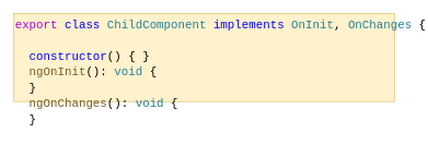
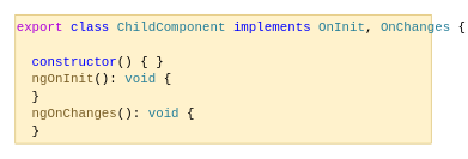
- <mxCell id="2" value="&lt;div style=&quot;color: rgb(0, 0, 0); font-family: consolas, &amp;quot;courier new&amp;quot;, monospace; font-weight: normal; font-size: 18px; line-height: 24px;&quot;&gt;&lt;div&gt;&lt;span style=&quot;color: #af00db&quot;&gt;export&lt;/span&gt;&lt;span style=&quot;color: #000000&quot;&gt;&amp;nbsp;&lt;/span&gt;&lt;span style=&quot;color: #0000ff&quot;&gt;class&lt;/span&gt;&lt;span style=&quot;color: #000000&quot;&gt;&amp;nbsp;&lt;/span&gt;&lt;span style=&quot;color: #267f99&quot;&gt;ChildComponent&lt;/span&gt;&lt;span style=&quot;color: #000000&quot;&gt;&amp;nbsp;&lt;/span&gt;&lt;span style=&quot;color: #0000ff&quot;&gt;implements&lt;/span&gt;&lt;span style=&quot;color: #000000&quot;&gt;&amp;nbsp;&lt;/span&gt;&lt;span style=&quot;color: #267f99&quot;&gt;OnInit&lt;/span&gt;&lt;span style=&quot;color: #000000&quot;&gt;,&amp;nbsp;&lt;/span&gt;&lt;span style=&quot;color: #267f99&quot;&gt;OnChanges&lt;/span&gt;&lt;span style=&quot;color: #000000&quot;&gt;&amp;nbsp;{&lt;/span&gt;&lt;/div&gt;&lt;br&gt;&lt;div&gt;&lt;span style=&quot;color: #000000&quot;&gt;&amp;nbsp;&amp;nbsp;&lt;/span&gt;&lt;span style=&quot;color: #0000ff&quot;&gt;constructor&lt;/span&gt;&lt;span style=&quot;color: #000000&quot;&gt;()&amp;nbsp;{&amp;nbsp;}&lt;/span&gt;&lt;/div&gt;&lt;div&gt;&lt;span style=&quot;color: #000000&quot;&gt;&amp;nbsp;&amp;nbsp;&lt;/span&gt;&lt;span style=&quot;color: #795e26&quot;&gt;ngOnInit&lt;/span&gt;&lt;span style=&quot;color: #000000&quot;&gt;():&amp;nbsp;&lt;/span&gt;&lt;span style=&quot;color: #267f99&quot;&gt;void&lt;/span&gt;&lt;span style=&quot;color: #000000&quot;&gt;&amp;nbsp;{&lt;/span&gt;&lt;/div&gt;&lt;div&gt;&lt;span style=&quot;color: #000000&quot;&gt;&amp;nbsp;&amp;nbsp;}&lt;/span&gt;&lt;/div&gt;&lt;div&gt;&lt;span style=&quot;color: #000000&quot;&gt;&amp;nbsp;&amp;nbsp;&lt;/span&gt;&lt;span style=&quot;color: #795e26&quot;&gt;ngOnChanges&lt;/span&gt;&lt;span style=&quot;color: #000000&quot;&gt;():&amp;nbsp;&lt;/span&gt;&lt;span style=&quot;color: #267f99&quot;&gt;void&lt;/span&gt;&lt;span style=&quot;color: #000000&quot;&gt;&amp;nbsp;{&lt;/span&gt;&lt;/div&gt;&lt;div&gt;&lt;span style=&quot;color: #000000&quot;&gt;&amp;nbsp;&amp;nbsp;}&lt;/span&gt;&lt;/div&gt;&lt;/div&gt;" style="text;whiteSpace=wrap;html=1;fontSize=14;fillColor=#fff2cc;strokeColor=#d6b656;labelBackgroundColor=none;" vertex="1" parent="1"><mxGeometry x="20" y="20" width="580" height="135" as="geometry" /></mxCell>
+ <mxCell id="2" value="&lt;div style=&quot;color: rgb(0, 0, 0); font-family: consolas, &amp;quot;courier new&amp;quot;, monospace; font-weight: normal; font-size: 18px; line-height: 24px;&quot;&gt;&lt;div&gt;&lt;span style=&quot;color: #af00db&quot;&gt;export&lt;/span&gt;&lt;span style=&quot;color: #000000&quot;&gt;&amp;nbsp;&lt;/span&gt;&lt;span style=&quot;color: #0000ff&quot;&gt;class&lt;/span&gt;&lt;span style=&quot;color: #000000&quot;&gt;&amp;nbsp;&lt;/span&gt;&lt;span style=&quot;color: #267f99&quot;&gt;ChildComponent&lt;/span&gt;&lt;span style=&quot;color: #000000&quot;&gt;&amp;nbsp;&lt;/span&gt;&lt;span style=&quot;color: #0000ff&quot;&gt;implements&lt;/span&gt;&lt;span style=&quot;color: #000000&quot;&gt;&amp;nbsp;&lt;/span&gt;&lt;span style=&quot;color: #267f99&quot;&gt;OnInit&lt;/span&gt;&lt;span style=&quot;color: #000000&quot;&gt;,&amp;nbsp;&lt;/span&gt;&lt;span style=&quot;color: #267f99&quot;&gt;OnChanges&lt;/span&gt;&lt;span style=&quot;color: #000000&quot;&gt;&amp;nbsp;{&lt;/span&gt;&lt;/div&gt;&lt;br&gt;&lt;div&gt;&lt;span style=&quot;color: #000000&quot;&gt;&amp;nbsp;&amp;nbsp;&lt;/span&gt;&lt;span style=&quot;color: #0000ff&quot;&gt;constructor&lt;/span&gt;&lt;span style=&quot;color: #000000&quot;&gt;()&amp;nbsp;{&amp;nbsp;}&lt;/span&gt;&lt;/div&gt;&lt;div&gt;&lt;span style=&quot;color: #000000&quot;&gt;&amp;nbsp;&amp;nbsp;&lt;/span&gt;&lt;span style=&quot;color: #795e26&quot;&gt;ngOnInit&lt;/span&gt;&lt;span style=&quot;color: #000000&quot;&gt;():&amp;nbsp;&lt;/span&gt;&lt;span style=&quot;color: #267f99&quot;&gt;void&lt;/span&gt;&lt;span style=&quot;color: #000000&quot;&gt;&amp;nbsp;{&lt;/span&gt;&lt;/div&gt;&lt;div&gt;&lt;span style=&quot;color: #000000&quot;&gt;&amp;nbsp;&amp;nbsp;}&lt;/span&gt;&lt;/div&gt;&lt;div&gt;&lt;span style=&quot;color: #000000&quot;&gt;&amp;nbsp;&amp;nbsp;&lt;/span&gt;&lt;span style=&quot;color: #795e26&quot;&gt;ngOnChanges&lt;/span&gt;&lt;span style=&quot;color: #000000&quot;&gt;():&amp;nbsp;&lt;/span&gt;&lt;span style=&quot;color: #267f99&quot;&gt;void&lt;/span&gt;&lt;span style=&quot;color: #000000&quot;&gt;&amp;nbsp;{&lt;/span&gt;&lt;/div&gt;&lt;div&gt;&lt;span style=&quot;color: #000000&quot;&gt;&amp;nbsp;&amp;nbsp;}&lt;/span&gt;&lt;/div&gt;&lt;/div&gt;" style="text;whiteSpace=wrap;html=1;fontSize=14;fillColor=#fff2cc;strokeColor=#d6b656;labelBackgroundColor=none;" vertex="1" parent="1"><mxGeometry x="20" y="20" width="580" height="180" as="geometry" /></mxCell>
